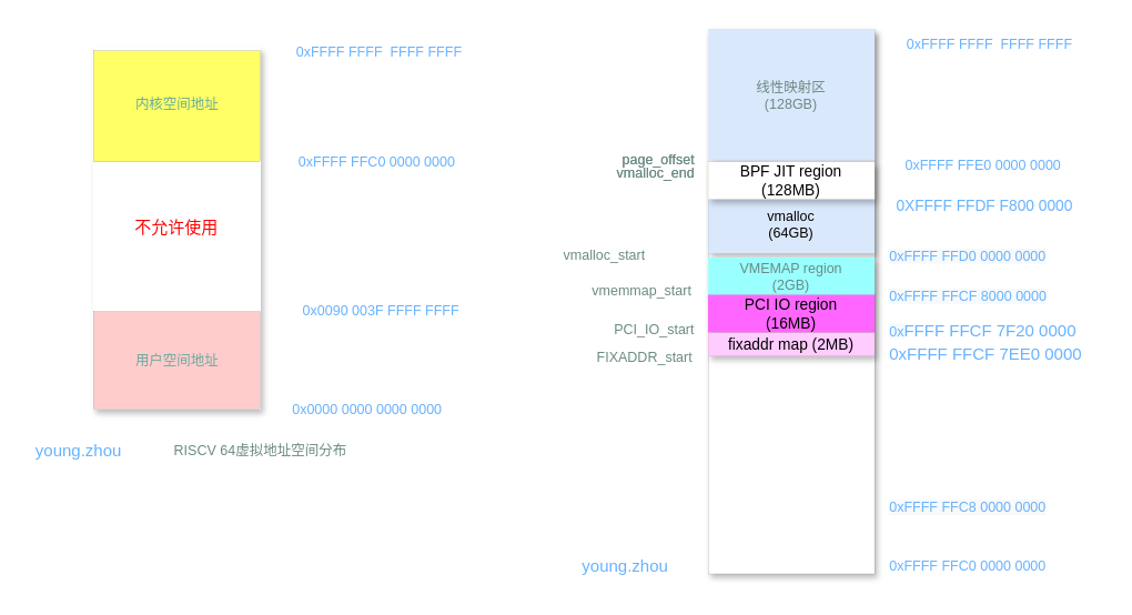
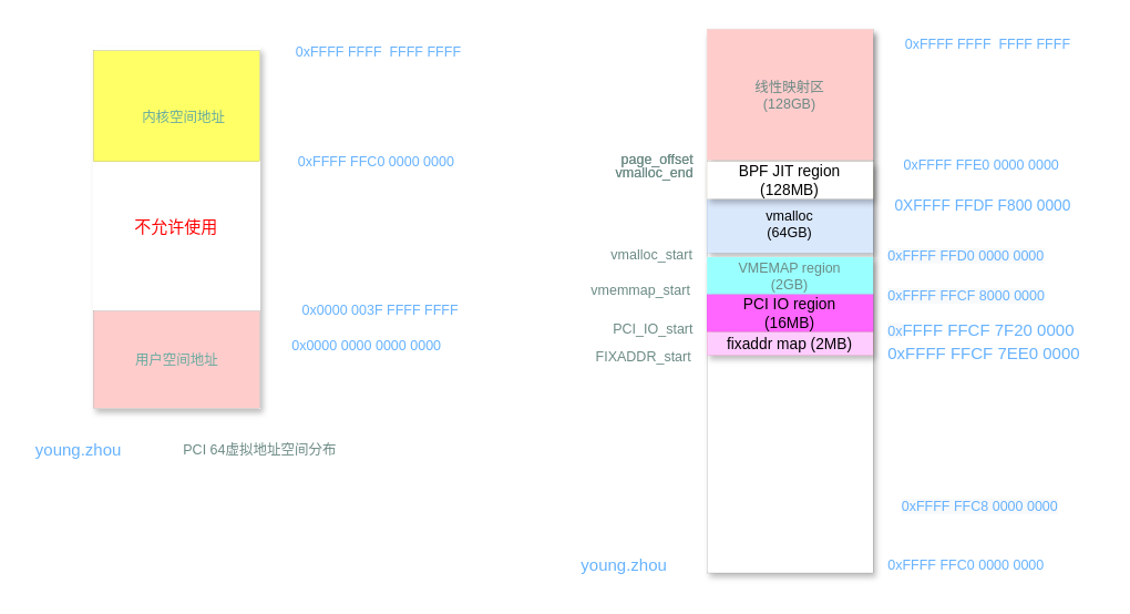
- <mxCell id="13" value="线性映射区&lt;br&gt;(128GB)" style="whiteSpace=wrap;html=1;shadow=1;fontSize=10;fontColor=#6B8A84;strokeColor=#FFFFFF;strokeWidth=0;fillColor=#dae8fc;" parent="1" vertex="1"><mxGeometry x="510" y="20.5" width="120" height="94.5" as="geometry" /></mxCell>
+ <mxCell id="13" value="线性映射区&lt;br&gt;(128GB)" style="whiteSpace=wrap;html=1;shadow=1;fontSize=10;fontColor=#6B8A84;strokeColor=#FFFFFF;strokeWidth=0;fillColor=#FFCCCC;" parent="1" vertex="1"><mxGeometry x="510" y="20.5" width="120" height="94.5" as="geometry" /></mxCell>
- <mxCell id="5" value="&lt;font style=&quot;font-size: 10px&quot; color=&quot;#67ab9f&quot;&gt;内核空间地址&lt;/font&gt;" style="text;html=1;resizable=0;autosize=1;align=center;verticalAlign=middle;points=[];fillColor=none;strokeColor=none;rounded=0;strokeWidth=0;" parent="1" vertex="1"><mxGeometry x="82" y="64" width="90" height="20" as="geometry" /></mxCell>
+ <mxCell id="5" value="&lt;font style=&quot;font-size: 10px&quot; color=&quot;#67ab9f&quot;&gt;内核空间地址&lt;/font&gt;" style="text;html=1;resizable=0;autosize=1;align=center;verticalAlign=middle;points=[];fillColor=none;strokeColor=none;rounded=0;strokeWidth=0;" parent="1" vertex="1"><mxGeometry x="87" y="74" width="90" height="20" as="geometry" /></mxCell>
- <mxCell id="21" value="vmalloc_start" style="text;html=1;resizable=0;autosize=1;align=center;verticalAlign=middle;points=[];fillColor=none;strokeColor=none;rounded=0;shadow=1;fontSize=10;fontColor=#6B8A84;" parent="1" vertex="1"><mxGeometry x="394" y="175" width="81" height="16" as="geometry" /></mxCell>
+ <mxCell id="21" value="vmalloc_start" style="text;html=1;resizable=0;autosize=1;align=center;verticalAlign=middle;points=[];fillColor=none;strokeColor=none;rounded=0;shadow=1;fontSize=10;fontColor=#6B8A84;" parent="1" vertex="1"><mxGeometry x="429" y="175" width="81" height="16" as="geometry" /></mxCell>
- <mxCell id="10" value="0x0090 003F FFFF FFFF" style="text;html=1;resizable=0;autosize=1;align=center;verticalAlign=middle;points=[];fillColor=none;strokeColor=none;rounded=0;shadow=1;fontSize=10;fontColor=#66B2FF;" parent="1" vertex="1"><mxGeometry x="201.5" y="215" width="145" height="16" as="geometry" /></mxCell>
+ <mxCell id="10" value="0x0000 003F FFFF FFFF" style="text;html=1;resizable=0;autosize=1;align=center;verticalAlign=middle;points=[];fillColor=none;strokeColor=none;rounded=0;shadow=1;fontSize=10;fontColor=#66B2FF;" parent="1" vertex="1"><mxGeometry x="201.5" y="215" width="145" height="16" as="geometry" /></mxCell>
- <mxCell id="11" value="&lt;font&gt;0x0000 0000 0000 0000&lt;/font&gt;" style="text;html=1;resizable=0;autosize=1;align=center;verticalAlign=middle;points=[];fillColor=none;strokeColor=none;rounded=0;shadow=1;fontSize=10;fontColor=#66B2FF;" parent="1" vertex="1"><mxGeometry x="194" y="284" width="140" height="20" as="geometry" /></mxCell>
+ <mxCell id="11" value="&lt;font&gt;0x0000 0000 0000 0000&lt;/font&gt;" style="text;html=1;resizable=0;autosize=1;align=center;verticalAlign=middle;points=[];fillColor=none;strokeColor=none;rounded=0;shadow=1;fontSize=10;fontColor=#66B2FF;" parent="1" vertex="1"><mxGeometry x="194" y="239" width="140" height="20" as="geometry" /></mxCell>
- <mxCell id="12" value="&lt;font color=&quot;#6b8a84&quot;&gt;RISCV 64虚拟地址空间分布&lt;/font&gt;" style="text;html=1;resizable=0;autosize=1;align=center;verticalAlign=middle;points=[];fillColor=none;strokeColor=none;rounded=0;shadow=1;fontSize=10;fontColor=#FF0000;" parent="1" vertex="1"><mxGeometry x="107" y="314" width="160" height="20" as="geometry" /></mxCell>
+ <mxCell id="12" value="&lt;font color=&quot;#6b8a84&quot;&gt;PCI 64虚拟地址空间分布&lt;/font&gt;" style="text;html=1;resizable=0;autosize=1;align=center;verticalAlign=middle;points=[];fillColor=none;strokeColor=none;rounded=0;shadow=1;fontSize=10;fontColor=#FF0000;" parent="1" vertex="1"><mxGeometry x="107" y="314" width="160" height="20" as="geometry" /></mxCell>
- <mxCell id="29" value="&lt;span style=&quot;color: rgb(102 , 178 , 255) ; font-family: &amp;#34;helvetica&amp;#34; ; font-size: 10px ; font-style: normal ; font-weight: 400 ; letter-spacing: normal ; text-align: center ; text-indent: 0px ; text-transform: none ; word-spacing: 0px ; background-color: rgb(248 , 249 , 250) ; display: inline ; float: none&quot;&gt;0xFFFF FFC8 0000 0000&lt;/span&gt;" style="text;whiteSpace=wrap;html=1;fontSize=11;fontColor=#6B8A84;" parent="1" vertex="1"><mxGeometry x="639" y="352" width="155" height="27" as="geometry" /></mxCell>
+ <mxCell id="29" value="&lt;span style=&quot;color: rgb(102 , 178 , 255) ; font-family: &amp;#34;helvetica&amp;#34; ; font-size: 10px ; font-style: normal ; font-weight: 400 ; letter-spacing: normal ; text-align: center ; text-indent: 0px ; text-transform: none ; word-spacing: 0px ; background-color: rgb(248 , 249 , 250) ; display: inline ; float: none&quot;&gt;0xFFFF FFC8 0000 0000&lt;/span&gt;" style="text;whiteSpace=wrap;html=1;fontSize=11;fontColor=#6B8A84;" parent="1" vertex="1"><mxGeometry x="649" y="352" width="155" height="27" as="geometry" /></mxCell>
